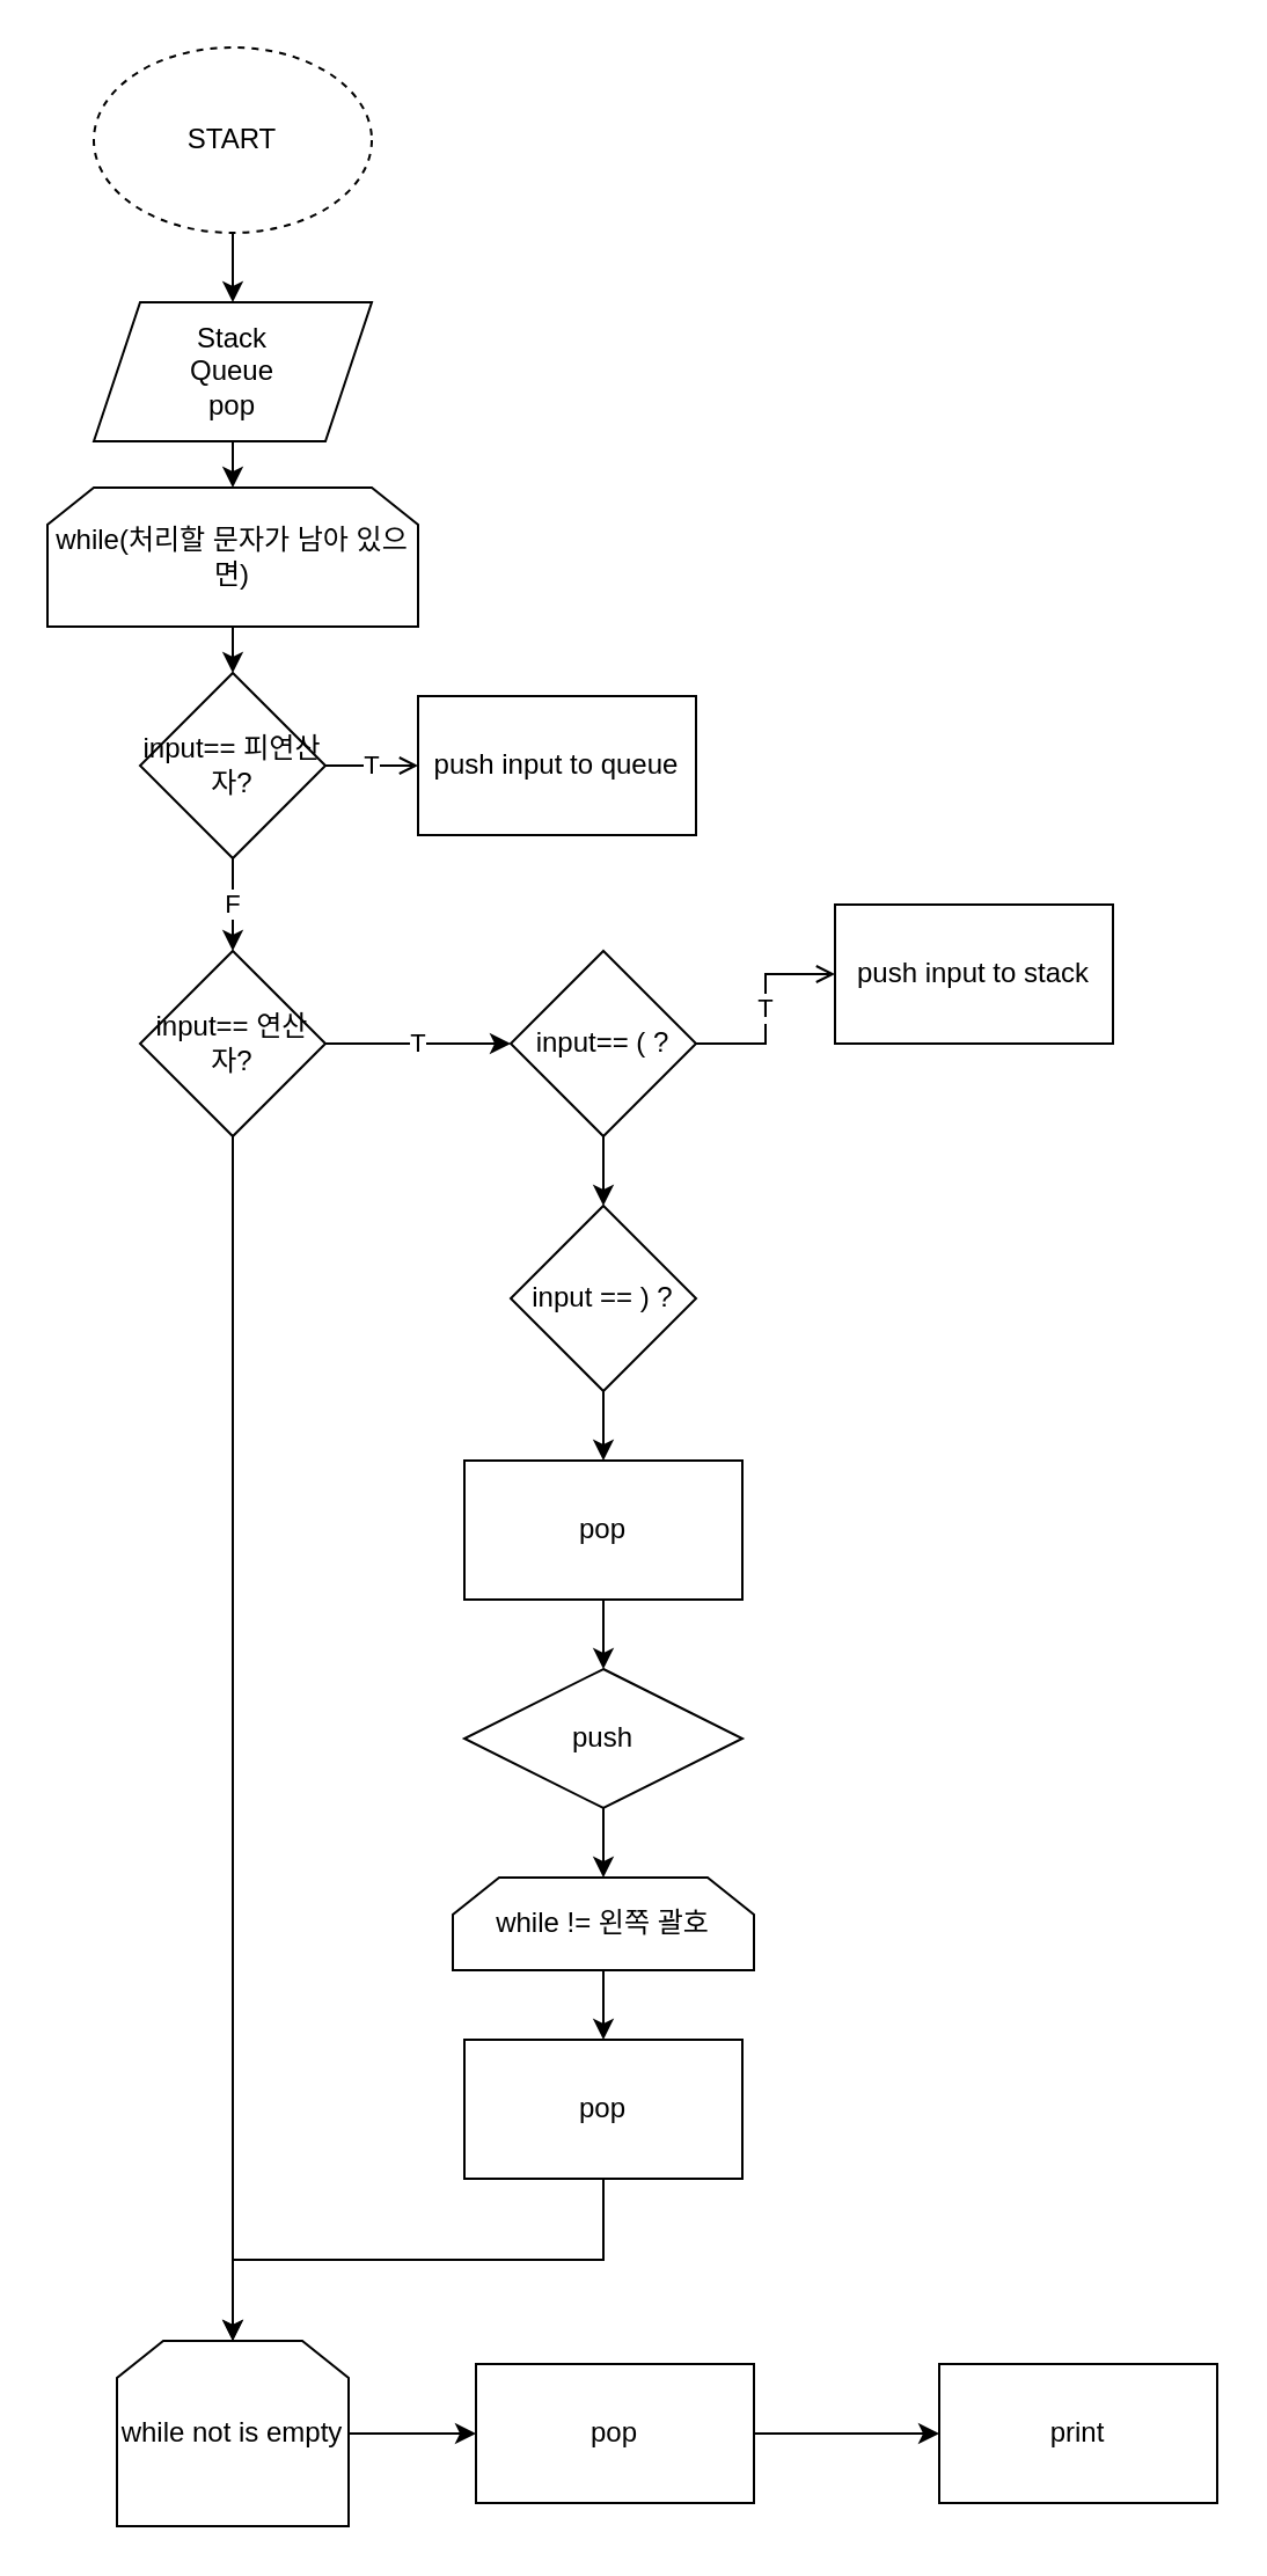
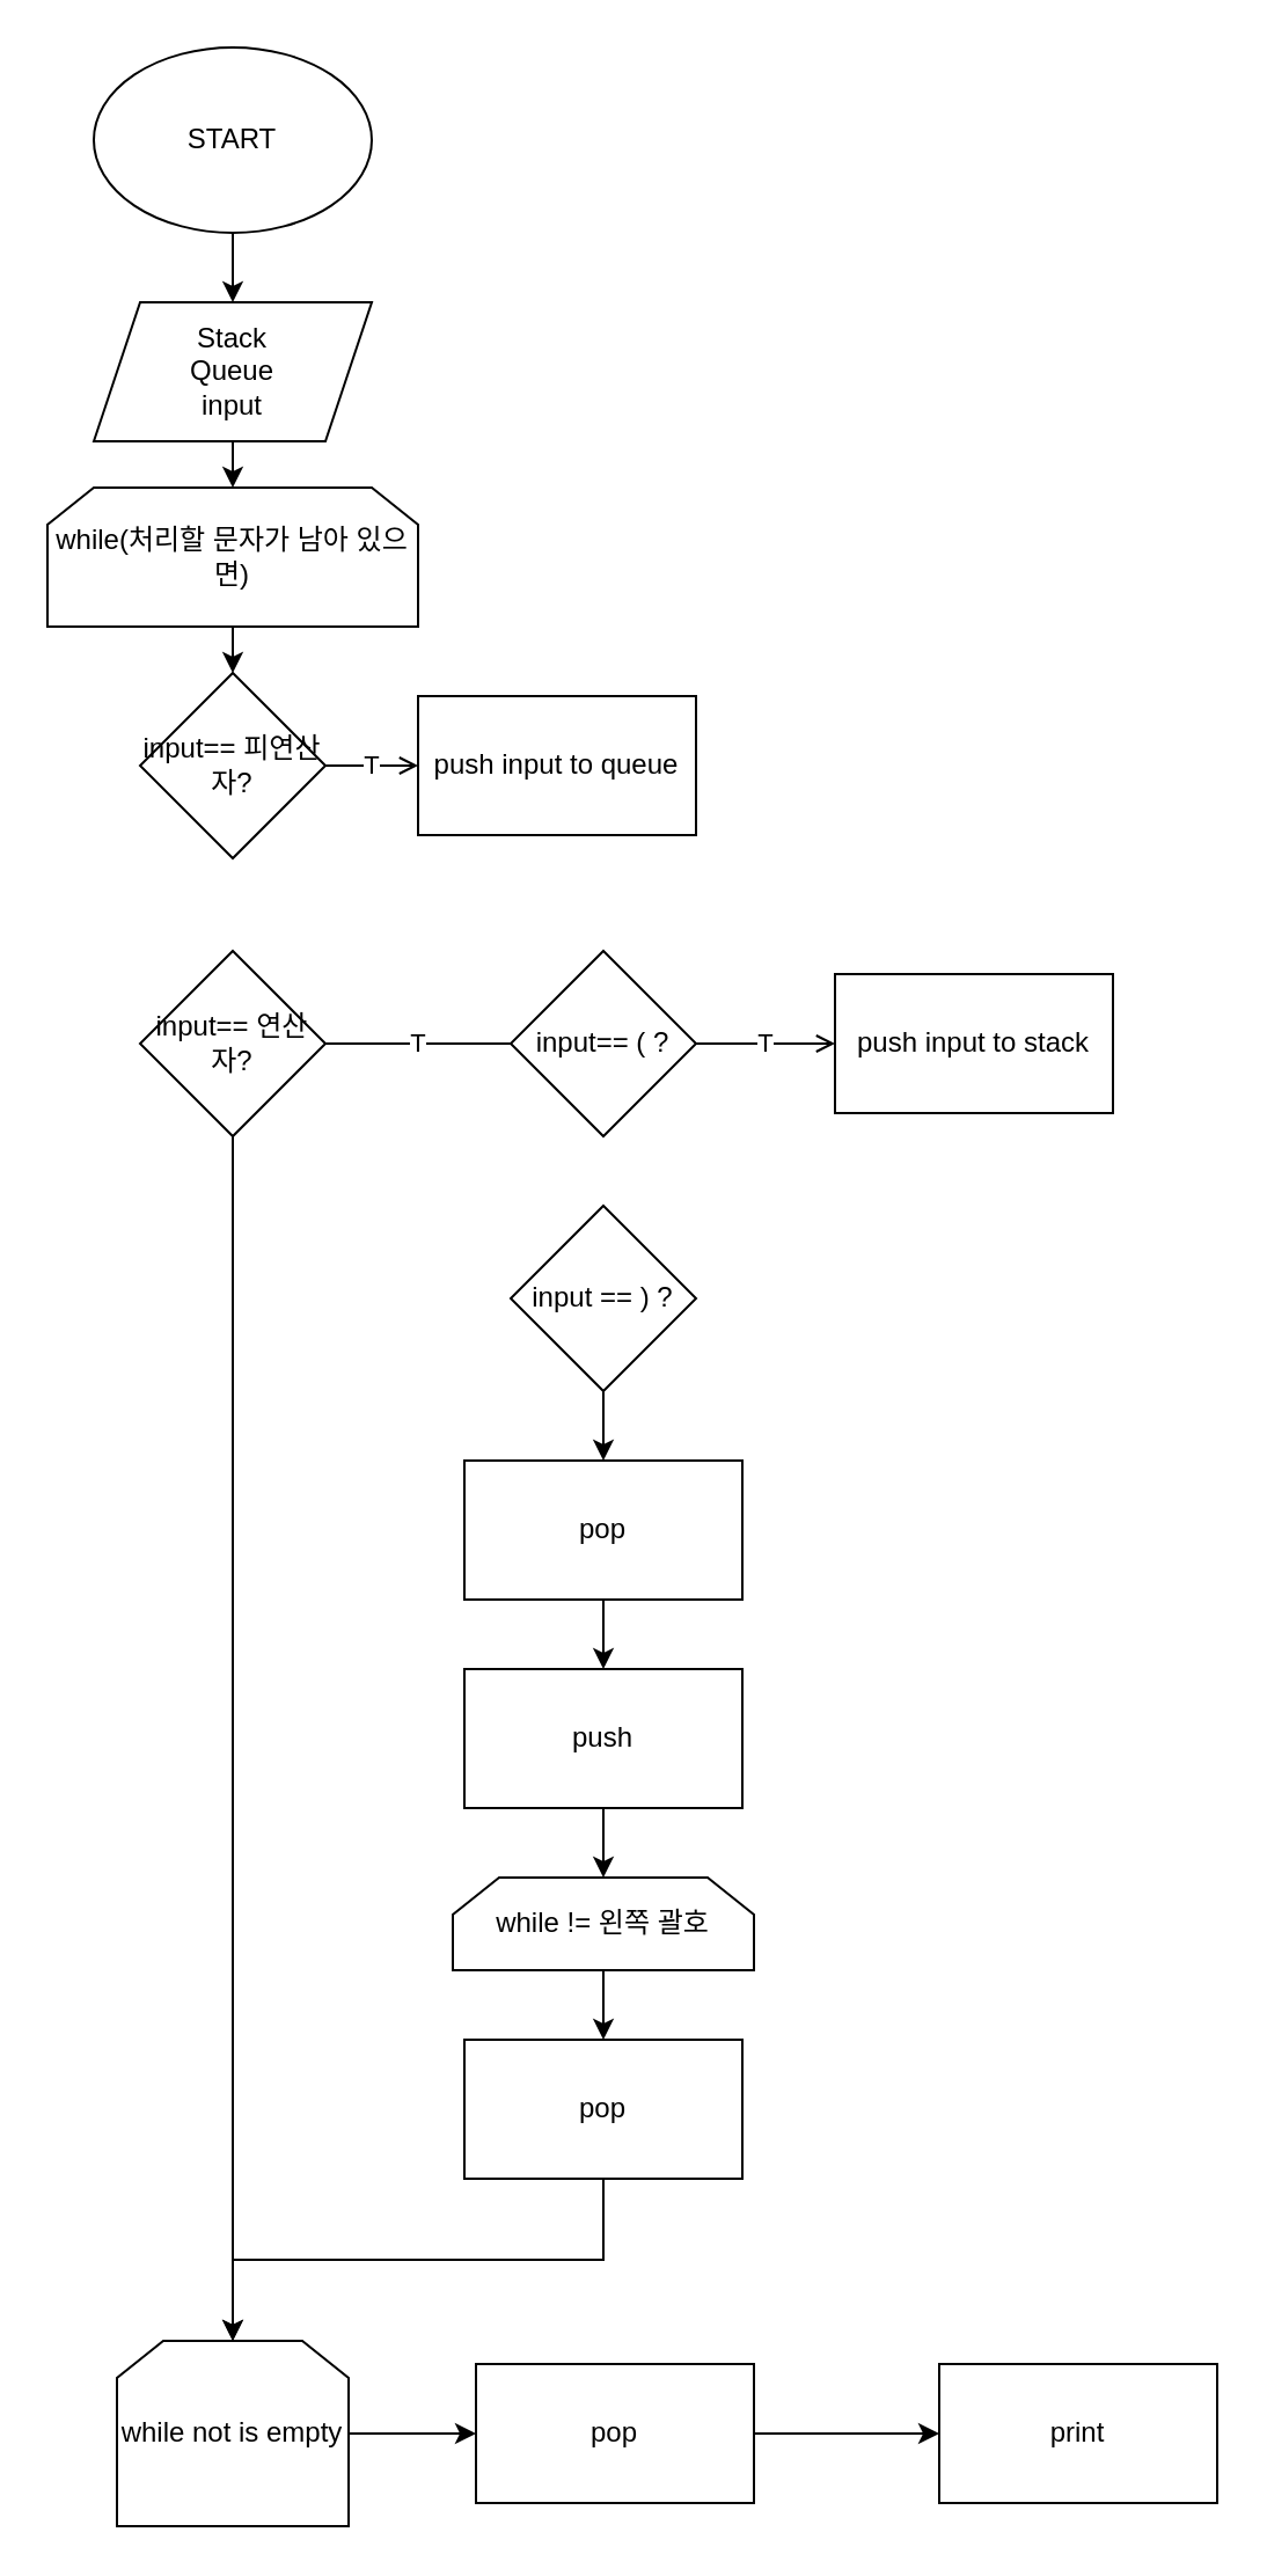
- <mxCell id="3" value="START" style="ellipse;whiteSpace=wrap;html=1;dashed=1;" vertex="1" parent="1"><mxGeometry x="40" y="20" width="120" height="80" as="geometry" /></mxCell>
+ <mxCell id="3" value="START" style="ellipse;whiteSpace=wrap;html=1;" vertex="1" parent="1"><mxGeometry x="40" y="20" width="120" height="80" as="geometry" /></mxCell>
- <mxCell id="5" value="Stack&lt;br&gt;Queue&lt;br&gt;pop" style="shape=parallelogram;perimeter=parallelogramPerimeter;whiteSpace=wrap;html=1;fixedSize=1;" vertex="1" parent="1"><mxGeometry x="40" y="130" width="120" height="60" as="geometry" /></mxCell>
+ <mxCell id="5" value="Stack&lt;br&gt;Queue&lt;br&gt;input" style="shape=parallelogram;perimeter=parallelogramPerimeter;whiteSpace=wrap;html=1;fixedSize=1;" vertex="1" parent="1"><mxGeometry x="40" y="130" width="120" height="60" as="geometry" /></mxCell>
- <mxCell id="9" value="F" style="edgeStyle=orthogonalEdgeStyle;rounded=0;orthogonalLoop=1;jettySize=auto;html=1;" edge="1" parent="1" source="10" target="14"><mxGeometry relative="1" as="geometry" /></mxCell>
- <mxCell id="18" value="push input to stack" style="whiteSpace=wrap;html=1;" vertex="1" parent="1"><mxGeometry x="360" y="390" width="120" height="60" as="geometry" /></mxCell>
+ <mxCell id="18" value="push input to stack" style="whiteSpace=wrap;html=1;" vertex="1" parent="1"><mxGeometry x="360" y="420" width="120" height="60" as="geometry" /></mxCell>
- <mxCell id="12" value="T" style="edgeStyle=orthogonalEdgeStyle;rounded=0;orthogonalLoop=1;jettySize=auto;html=1;" edge="1" parent="1" source="14" target="17"><mxGeometry relative="1" as="geometry" /></mxCell>
+ <mxCell id="12" value="T" style="edgeStyle=orthogonalEdgeStyle;rounded=0;orthogonalLoop=1;jettySize=auto;html=1;endArrow=none;" edge="1" parent="1" source="14" target="17"><mxGeometry relative="1" as="geometry" /></mxCell>
- <mxCell id="16" value="" style="edgeStyle=orthogonalEdgeStyle;rounded=0;orthogonalLoop=1;jettySize=auto;html=1;" edge="1" parent="1" source="17" target="20"><mxGeometry relative="1" as="geometry" /></mxCell>
- <mxCell id="28" value="push" style="rhombus;whiteSpace=wrap;html=1;" vertex="1" parent="1"><mxGeometry x="200" y="720" width="120" height="60" as="geometry" /></mxCell>
+ <mxCell id="28" value="push" style="whiteSpace=wrap;html=1;" vertex="1" parent="1"><mxGeometry x="200" y="720" width="120" height="60" as="geometry" /></mxCell>
